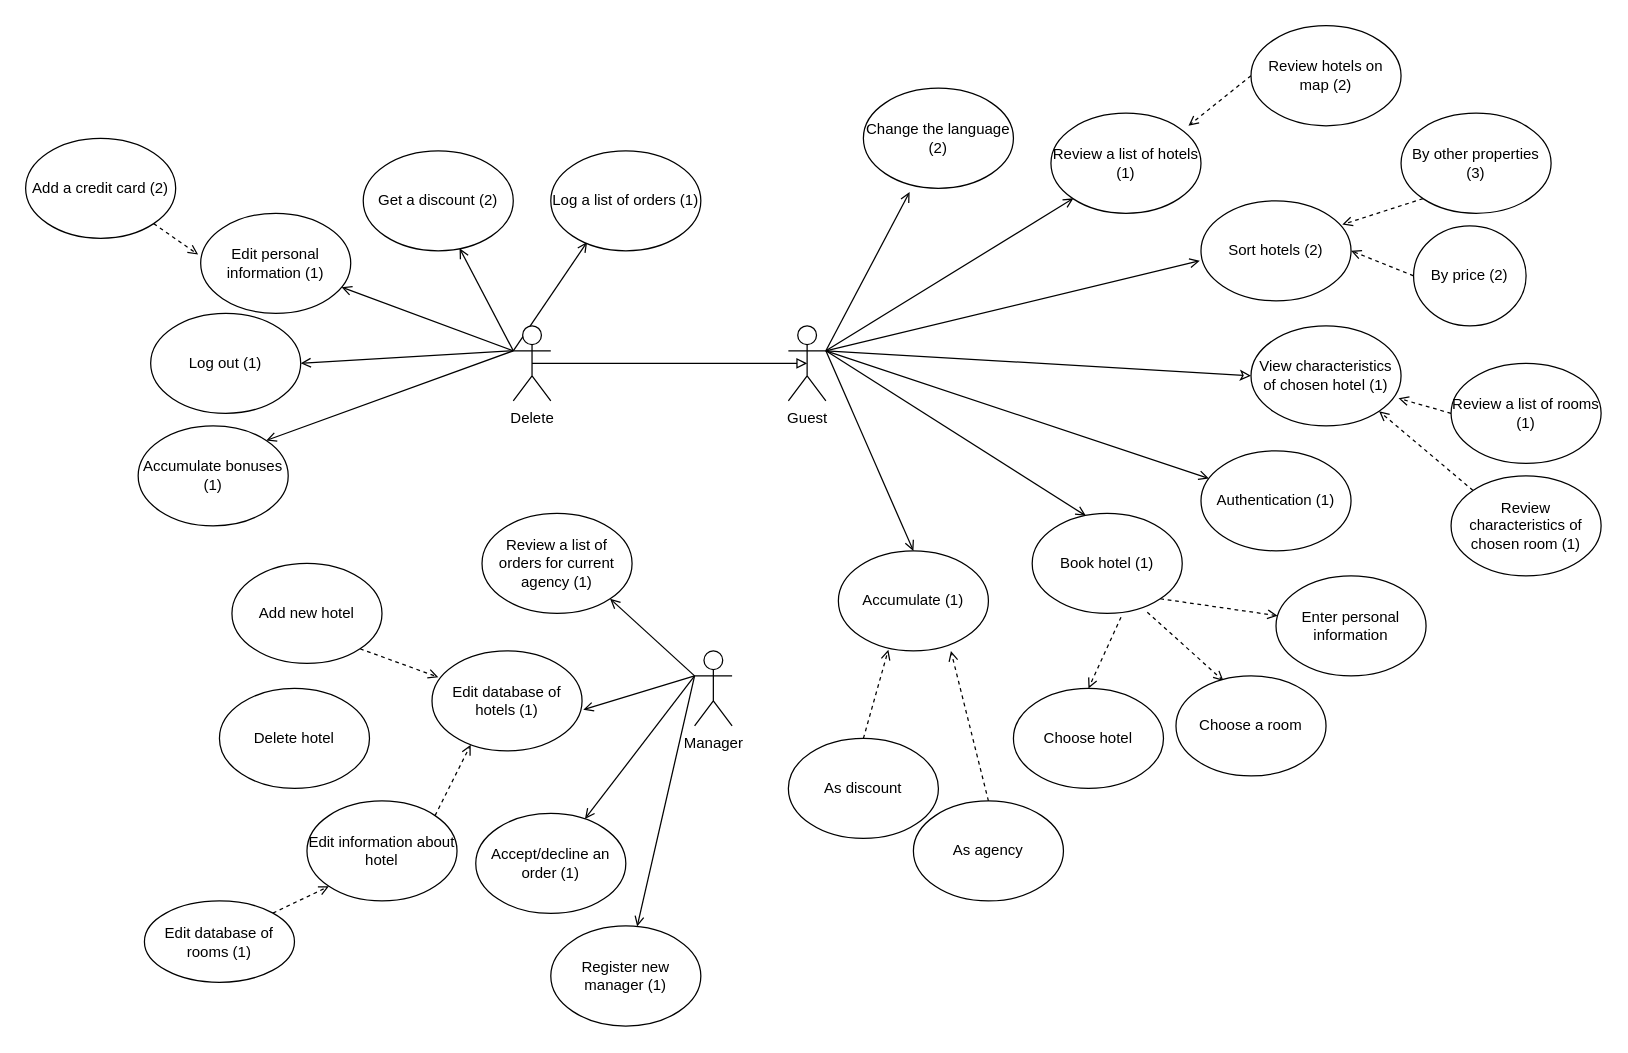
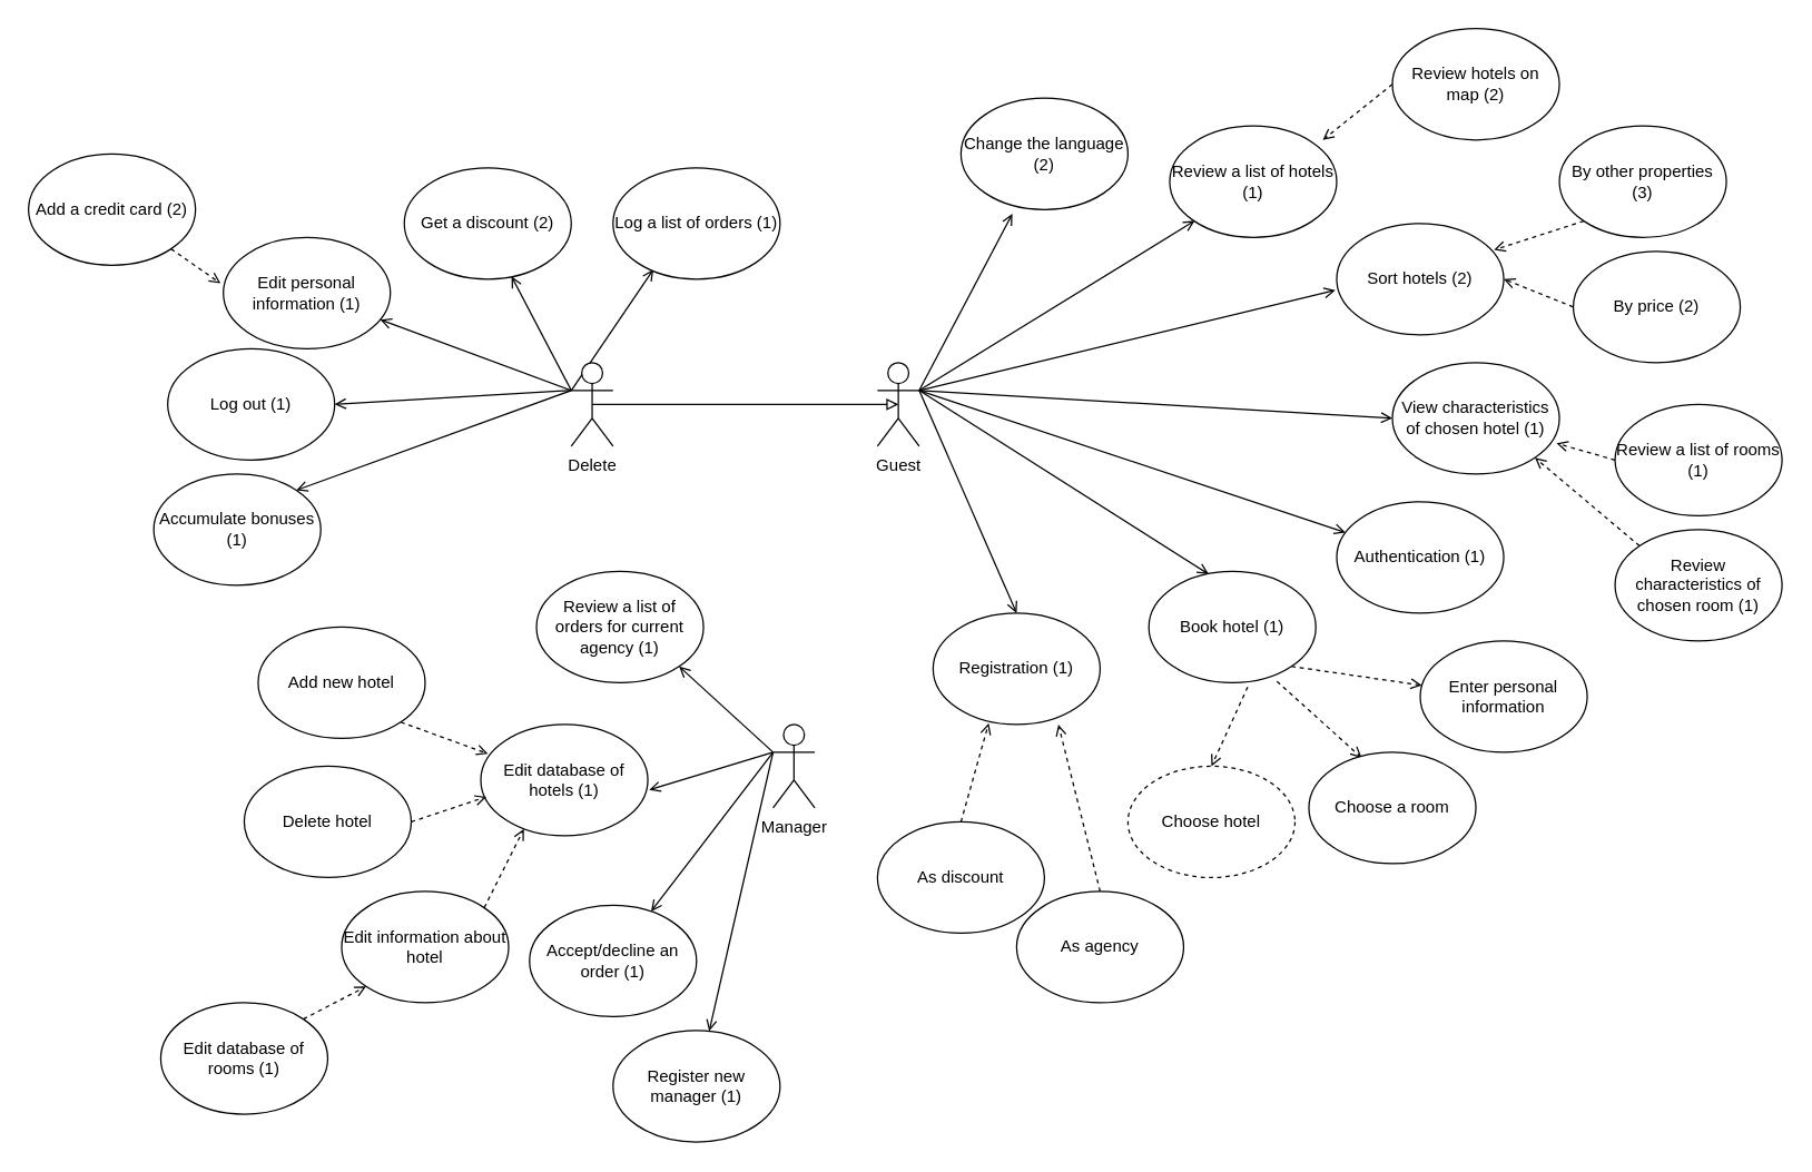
- <mxCell id="14" value="By price (2)" style="ellipse;whiteSpace=wrap;html=1;" parent="1" vertex="1"><mxGeometry x="1130" y="180" width="90" height="80" as="geometry" /></mxCell>
+ <mxCell id="14" value="By price (2)" style="ellipse;whiteSpace=wrap;html=1;" parent="1" vertex="1"><mxGeometry x="1130" y="180" width="120" height="80" as="geometry" /></mxCell>
- <mxCell id="4" style="edgeStyle=none;rounded=0;orthogonalLoop=1;jettySize=auto;html=1;exitX=1;exitY=0.333;exitDx=0;exitDy=0;exitPerimeter=0;entryX=0;entryY=0.5;entryDx=0;entryDy=0;endArrow=classic;endFill=0;" parent="1" source="9" target="11" edge="1"><mxGeometry relative="1" as="geometry" /></mxCell>
+ <mxCell id="4" style="edgeStyle=none;rounded=0;orthogonalLoop=1;jettySize=auto;html=1;exitX=1;exitY=0.333;exitDx=0;exitDy=0;exitPerimeter=0;entryX=0;entryY=0.5;entryDx=0;entryDy=0;endArrow=open;endFill=0;" parent="1" source="9" target="11" edge="1"><mxGeometry relative="1" as="geometry" /></mxCell>
- <mxCell id="16" value="Accumulate (1)" style="ellipse;whiteSpace=wrap;html=1;" parent="1" vertex="1"><mxGeometry x="670" y="440" width="120" height="80" as="geometry" /></mxCell>
+ <mxCell id="16" value="Registration (1)" style="ellipse;whiteSpace=wrap;html=1;" parent="1" vertex="1"><mxGeometry x="670" y="440" width="120" height="80" as="geometry" /></mxCell>
+ <mxCell id="41" style="edgeStyle=none;rounded=0;orthogonalLoop=1;jettySize=auto;html=1;exitX=1;exitY=0.5;exitDx=0;exitDy=0;entryX=0.033;entryY=0.65;entryDx=0;entryDy=0;entryPerimeter=0;dashed=1;endArrow=open;endFill=0;" parent="1" source="42" target="33" edge="1"><mxGeometry relative="1" as="geometry" /></mxCell>
- <mxCell id="10" value="Choose hotel" style="ellipse;whiteSpace=wrap;html=1;" parent="1" vertex="1"><mxGeometry x="810" y="550" width="120" height="80" as="geometry" /></mxCell>
+ <mxCell id="10" value="Choose hotel" style="ellipse;whiteSpace=wrap;html=1;dashed=1;" parent="1" vertex="1"><mxGeometry x="810" y="550" width="120" height="80" as="geometry" /></mxCell>
- <mxCell id="57" value="Edit database of rooms (1)" style="ellipse;whiteSpace=wrap;html=1;" parent="1" vertex="1"><mxGeometry x="115" y="720" width="120" height="65" as="geometry" /></mxCell>
+ <mxCell id="57" value="Edit database of rooms (1)" style="ellipse;whiteSpace=wrap;html=1;" parent="1" vertex="1"><mxGeometry x="115" y="720" width="120" height="80" as="geometry" /></mxCell>
